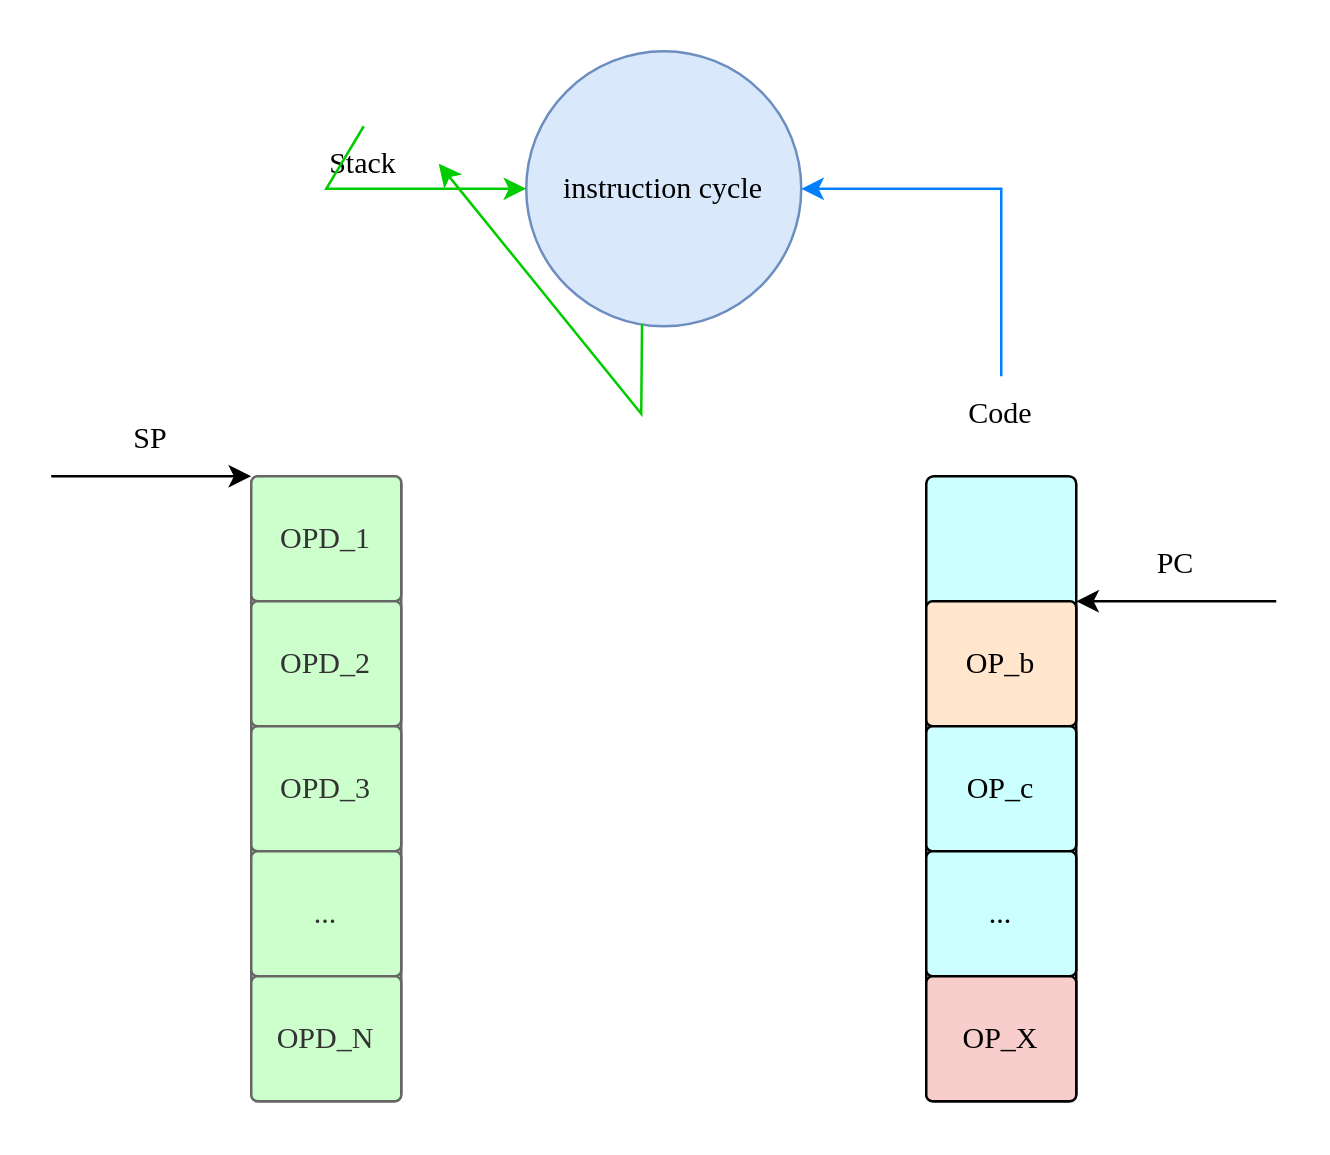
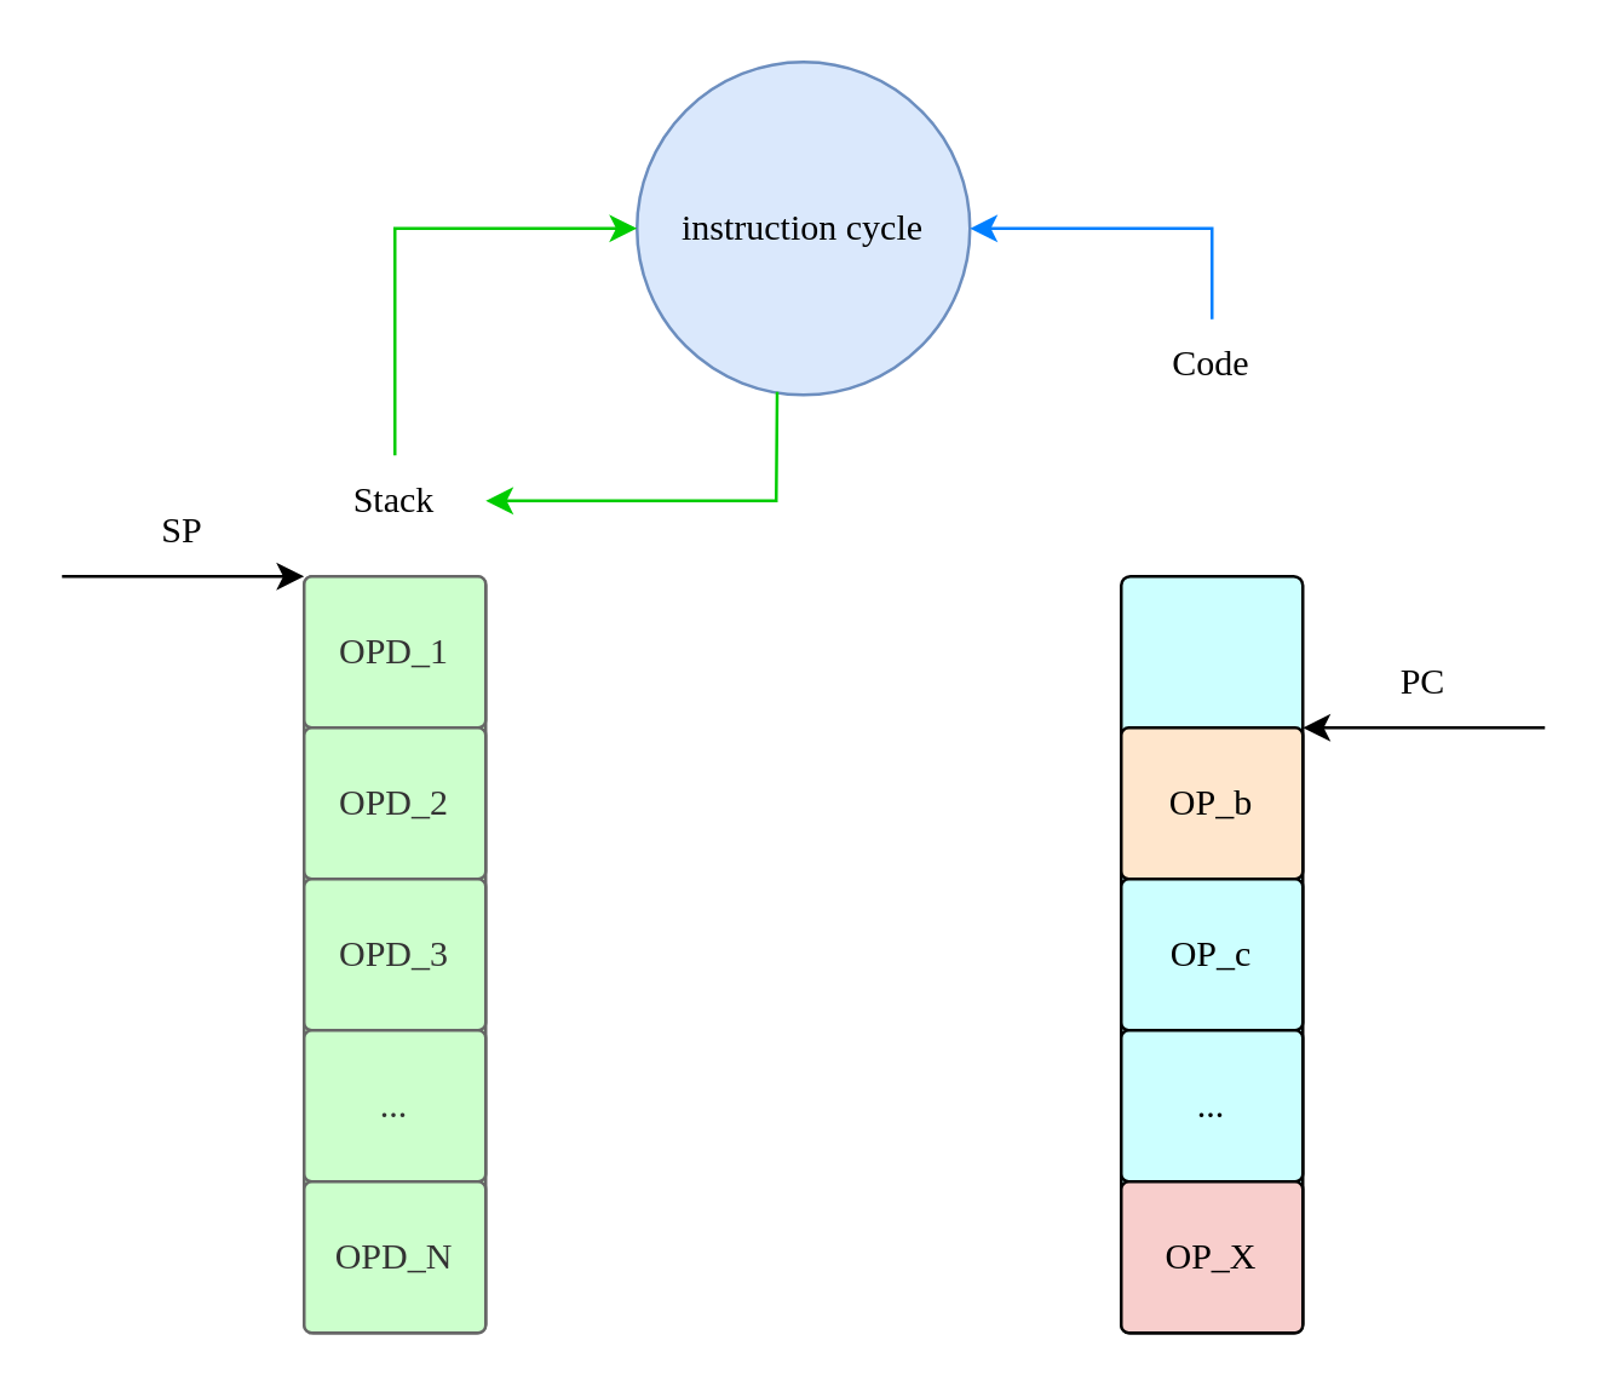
- <mxCell id="13" value="Stack" style="text;html=1;strokeColor=none;fillColor=none;align=center;verticalAlign=middle;whiteSpace=wrap;rounded=0;fontFamily=SF Mono;" vertex="1" parent="1"><mxGeometry x="115" y="50" width="60" height="30" as="geometry" /></mxCell>
+ <mxCell id="13" value="Stack" style="text;html=1;strokeColor=none;fillColor=none;align=center;verticalAlign=middle;whiteSpace=wrap;rounded=0;fontFamily=SF Mono;" vertex="1" parent="1"><mxGeometry x="100" y="150" width="60" height="30" as="geometry" /></mxCell>
- <mxCell id="14" value="Code" style="text;html=1;strokeColor=none;fillColor=none;align=center;verticalAlign=middle;whiteSpace=wrap;rounded=0;fontFamily=SF Mono;" vertex="1" parent="1"><mxGeometry x="370" y="150" width="60" height="30" as="geometry" /></mxCell>
+ <mxCell id="14" value="Code" style="text;html=1;strokeColor=none;fillColor=none;align=center;verticalAlign=middle;whiteSpace=wrap;rounded=0;fontFamily=SF Mono;" vertex="1" parent="1"><mxGeometry x="370" y="105" width="60" height="30" as="geometry" /></mxCell>
